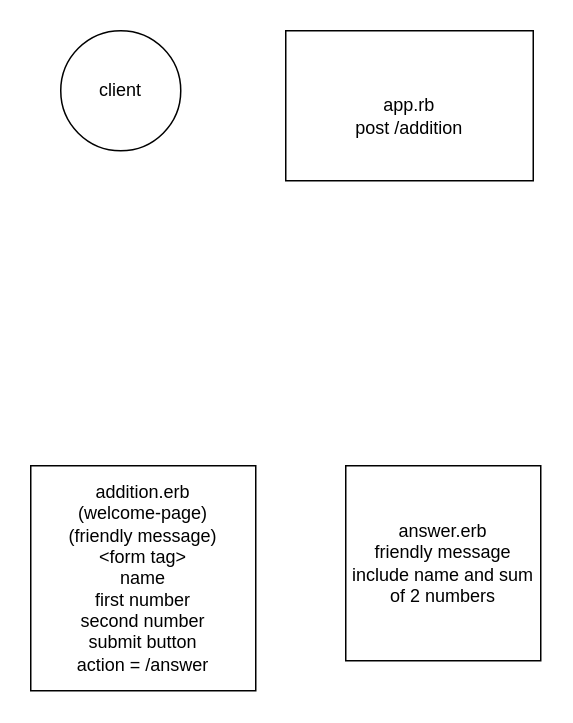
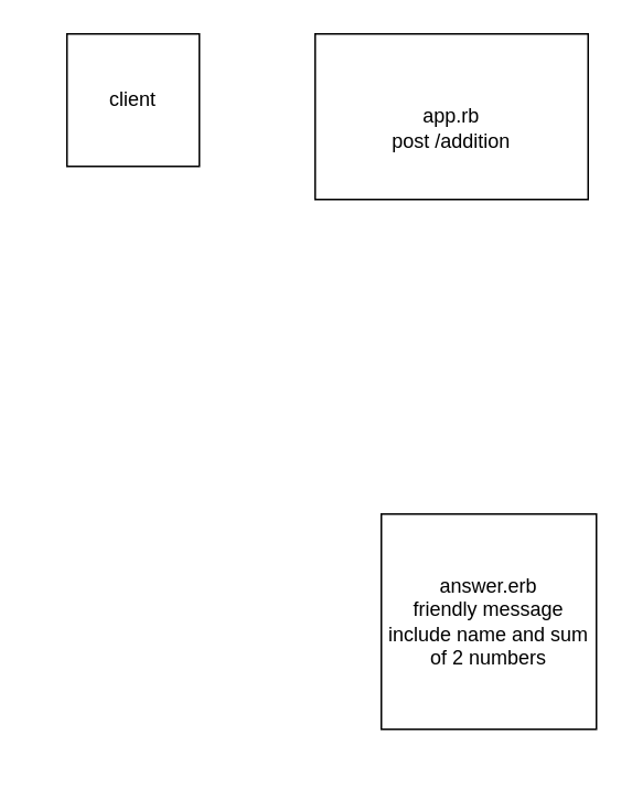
- <mxCell id="5" value="client" style="ellipse;whiteSpace=wrap;html=1;aspect=fixed;" vertex="1" parent="1"><mxGeometry x="40" y="20" width="80" height="80" as="geometry" /></mxCell>
+ <mxCell id="5" value="client" style="whiteSpace=wrap;html=1;aspect=fixed;" vertex="1" parent="1"><mxGeometry x="40" y="20" width="80" height="80" as="geometry" /></mxCell>
- <mxCell id="3" value="addition.erb&lt;br&gt;(welcome-page)&lt;br&gt;(friendly message)&lt;br&gt;&amp;lt;form tag&amp;gt;&lt;br&gt;name&lt;br&gt;first number&lt;br&gt;second number&lt;br&gt;submit button&lt;br&gt;action = /answer" style="whiteSpace=wrap;html=1;aspect=fixed;" vertex="1" parent="1"><mxGeometry x="20" y="310" width="150" height="150" as="geometry" /></mxCell>
